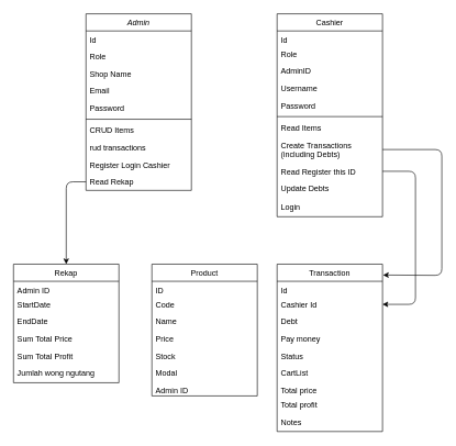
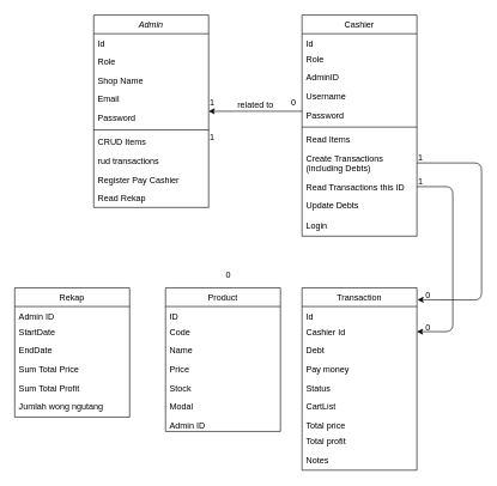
+ <mxCell id="25" value="" style="endArrow=none;shadow=0;strokeWidth=1;rounded=0;endFill=0;edgeStyle=elbowEdgeStyle;elbow=vertical;startArrow=classic;startFill=1;" parent="1" source="2" target="13" edge="1"><mxGeometry x="0.5" y="41" relative="1" as="geometry"><mxPoint x="290" y="152" as="sourcePoint" /><mxPoint x="450" y="152" as="targetPoint" /><mxPoint x="-40" y="32" as="offset" /></mxGeometry></mxCell>
+ <mxCell id="26" value="1" style="resizable=0;align=left;verticalAlign=bottom;labelBackgroundColor=none;fontSize=12;" parent="25" connectable="0" vertex="1"><mxGeometry x="-1" relative="1" as="geometry"><mxPoint y="-3" as="offset" /></mxGeometry></mxCell>
+ <mxCell id="27" value="0" style="resizable=0;align=right;verticalAlign=bottom;labelBackgroundColor=none;fontSize=12;" parent="25" connectable="0" vertex="1"><mxGeometry x="1" relative="1" as="geometry"><mxPoint x="-7" y="-3" as="offset" /></mxGeometry></mxCell>
+ <mxCell id="28" value="related to" style="text;html=1;resizable=0;points=[];;align=center;verticalAlign=middle;labelBackgroundColor=none;rounded=0;shadow=0;strokeWidth=1;fontSize=12;" parent="25" vertex="1" connectable="0"><mxGeometry x="0.5" y="49" relative="1" as="geometry"><mxPoint x="-34" y="40" as="offset" /></mxGeometry></mxCell>
+ <mxCell id="29" value="1" style="resizable=0;align=left;verticalAlign=bottom;labelBackgroundColor=none;fontSize=12;" connectable="0" vertex="1" parent="25"><mxGeometry x="-1" relative="1" as="geometry"><mxPoint x="290" y="73" as="offset" /></mxGeometry></mxCell>
+ <mxCell id="30" value="0" style="resizable=0;align=right;verticalAlign=bottom;labelBackgroundColor=none;fontSize=12;" connectable="0" vertex="1" parent="25"><mxGeometry x="1" relative="1" as="geometry"><mxPoint x="180" y="264" as="offset" /></mxGeometry></mxCell>
+ <mxCell id="31" value="1" style="resizable=0;align=left;verticalAlign=bottom;labelBackgroundColor=none;fontSize=12;" connectable="0" vertex="1" parent="25"><mxGeometry x="-1" relative="1" as="geometry"><mxPoint x="290" y="106" as="offset" /></mxGeometry></mxCell>
+ <mxCell id="32" value="0" style="resizable=0;align=right;verticalAlign=bottom;labelBackgroundColor=none;fontSize=12;" connectable="0" vertex="1" parent="25"><mxGeometry x="1" relative="1" as="geometry"><mxPoint x="180" y="309" as="offset" /></mxGeometry></mxCell>
+ <mxCell id="33" value="1" style="resizable=0;align=left;verticalAlign=bottom;labelBackgroundColor=none;fontSize=12;" connectable="0" vertex="1" parent="25"><mxGeometry x="-1" relative="1" as="geometry"><mxPoint y="45" as="offset" /></mxGeometry></mxCell>
+ <mxCell id="34" value="0" style="resizable=0;align=right;verticalAlign=bottom;labelBackgroundColor=none;fontSize=12;" connectable="0" vertex="1" parent="25"><mxGeometry x="1" relative="1" as="geometry"><mxPoint x="-98" y="236" as="offset" /></mxGeometry></mxCell>
- <mxCell id="11" value="Register Login Cashier" style="text;align=left;verticalAlign=top;spacingLeft=4;spacingRight=4;overflow=hidden;rotatable=0;points=[[0,0.5],[1,0.5]];portConstraint=eastwest;" parent="2" vertex="1"><mxGeometry y="216" width="160" height="26" as="geometry" /></mxCell>
+ <mxCell id="11" value="Register Pay Cashier" style="text;align=left;verticalAlign=top;spacingLeft=4;spacingRight=4;overflow=hidden;rotatable=0;points=[[0,0.5],[1,0.5]];portConstraint=eastwest;" parent="2" vertex="1"><mxGeometry y="216" width="160" height="26" as="geometry" /></mxCell>
- <mxCell id="22" value="Read Register this ID" style="text;align=left;verticalAlign=top;spacingLeft=4;spacingRight=4;overflow=hidden;rotatable=0;points=[[0,0.5],[1,0.5]];portConstraint=eastwest;" parent="13" vertex="1"><mxGeometry y="226" width="160" height="26" as="geometry" /></mxCell>
+ <mxCell id="22" value="Read Transactions this ID" style="text;align=left;verticalAlign=top;spacingLeft=4;spacingRight=4;overflow=hidden;rotatable=0;points=[[0,0.5],[1,0.5]];portConstraint=eastwest;" parent="13" vertex="1"><mxGeometry y="226" width="160" height="26" as="geometry" /></mxCell>
- <mxCell id="62" style="edgeStyle=none;html=1;exitX=0;exitY=0.5;exitDx=0;exitDy=0;entryX=0.5;entryY=0;entryDx=0;entryDy=0;startArrow=none;startFill=0;endArrow=classic;endFill=1;" parent="1" source="12" target="46" edge="1"><mxGeometry relative="1" as="geometry"><Array as="points"><mxPoint x="100" y="275" /></Array></mxGeometry></mxCell>
